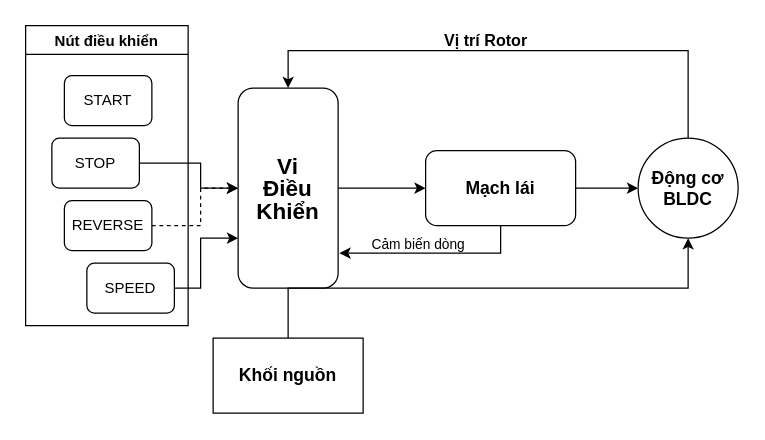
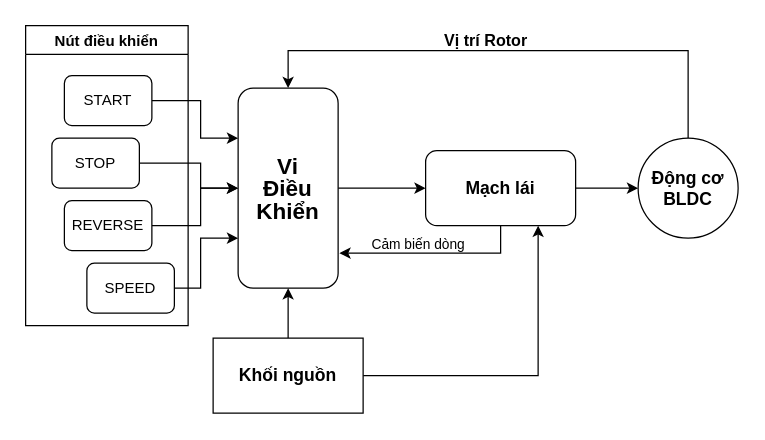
+ <mxCell id="12" style="edgeStyle=orthogonalEdgeStyle;orthogonalLoop=1;jettySize=auto;html=1;entryX=0;entryY=0.25;entryDx=0;entryDy=0;jumpStyle=none;rounded=0;" parent="1" source="20" target="3" edge="1"><mxGeometry relative="1" as="geometry"><Array as="points"><mxPoint x="160" y="80" /><mxPoint x="160" y="110" /></Array></mxGeometry></mxCell>
- <mxCell id="14" style="edgeStyle=orthogonalEdgeStyle;orthogonalLoop=1;jettySize=auto;html=1;exitX=1;exitY=0.5;exitDx=0;exitDy=0;jumpStyle=none;rounded=0;dashed=1;" parent="1" source="18" target="3" edge="1"><mxGeometry relative="1" as="geometry"><Array as="points"><mxPoint x="160" y="180" /><mxPoint x="160" y="150" /></Array></mxGeometry></mxCell>
+ <mxCell id="14" style="edgeStyle=orthogonalEdgeStyle;orthogonalLoop=1;jettySize=auto;html=1;exitX=1;exitY=0.5;exitDx=0;exitDy=0;jumpStyle=none;rounded=0;" parent="1" source="18" target="3" edge="1"><mxGeometry relative="1" as="geometry"><Array as="points"><mxPoint x="160" y="180" /><mxPoint x="160" y="150" /></Array></mxGeometry></mxCell>
- <mxCell id="9" style="edgeStyle=orthogonalEdgeStyle;orthogonalLoop=1;jettySize=auto;html=1;exitX=0.5;exitY=0;exitDx=0;exitDy=0;jumpStyle=none;rounded=0;" parent="1" source="11" target="8" edge="1"><mxGeometry relative="1" as="geometry" /></mxCell>
+ <mxCell id="9" style="edgeStyle=orthogonalEdgeStyle;orthogonalLoop=1;jettySize=auto;html=1;exitX=0.5;exitY=0;exitDx=0;exitDy=0;entryX=0.5;entryY=1;entryDx=0;entryDy=0;jumpStyle=none;rounded=0;" parent="1" source="11" target="3" edge="1"><mxGeometry relative="1" as="geometry" /></mxCell>
+ <mxCell id="10" style="edgeStyle=orthogonalEdgeStyle;rounded=0;jumpStyle=none;orthogonalLoop=1;jettySize=auto;html=1;exitX=1;exitY=0.5;exitDx=0;exitDy=0;entryX=0.75;entryY=1;entryDx=0;entryDy=0;labelBackgroundColor=none;" parent="1" source="11" target="6" edge="1"><mxGeometry relative="1" as="geometry"><Array as="points"><mxPoint x="430" y="300" /></Array></mxGeometry></mxCell>
